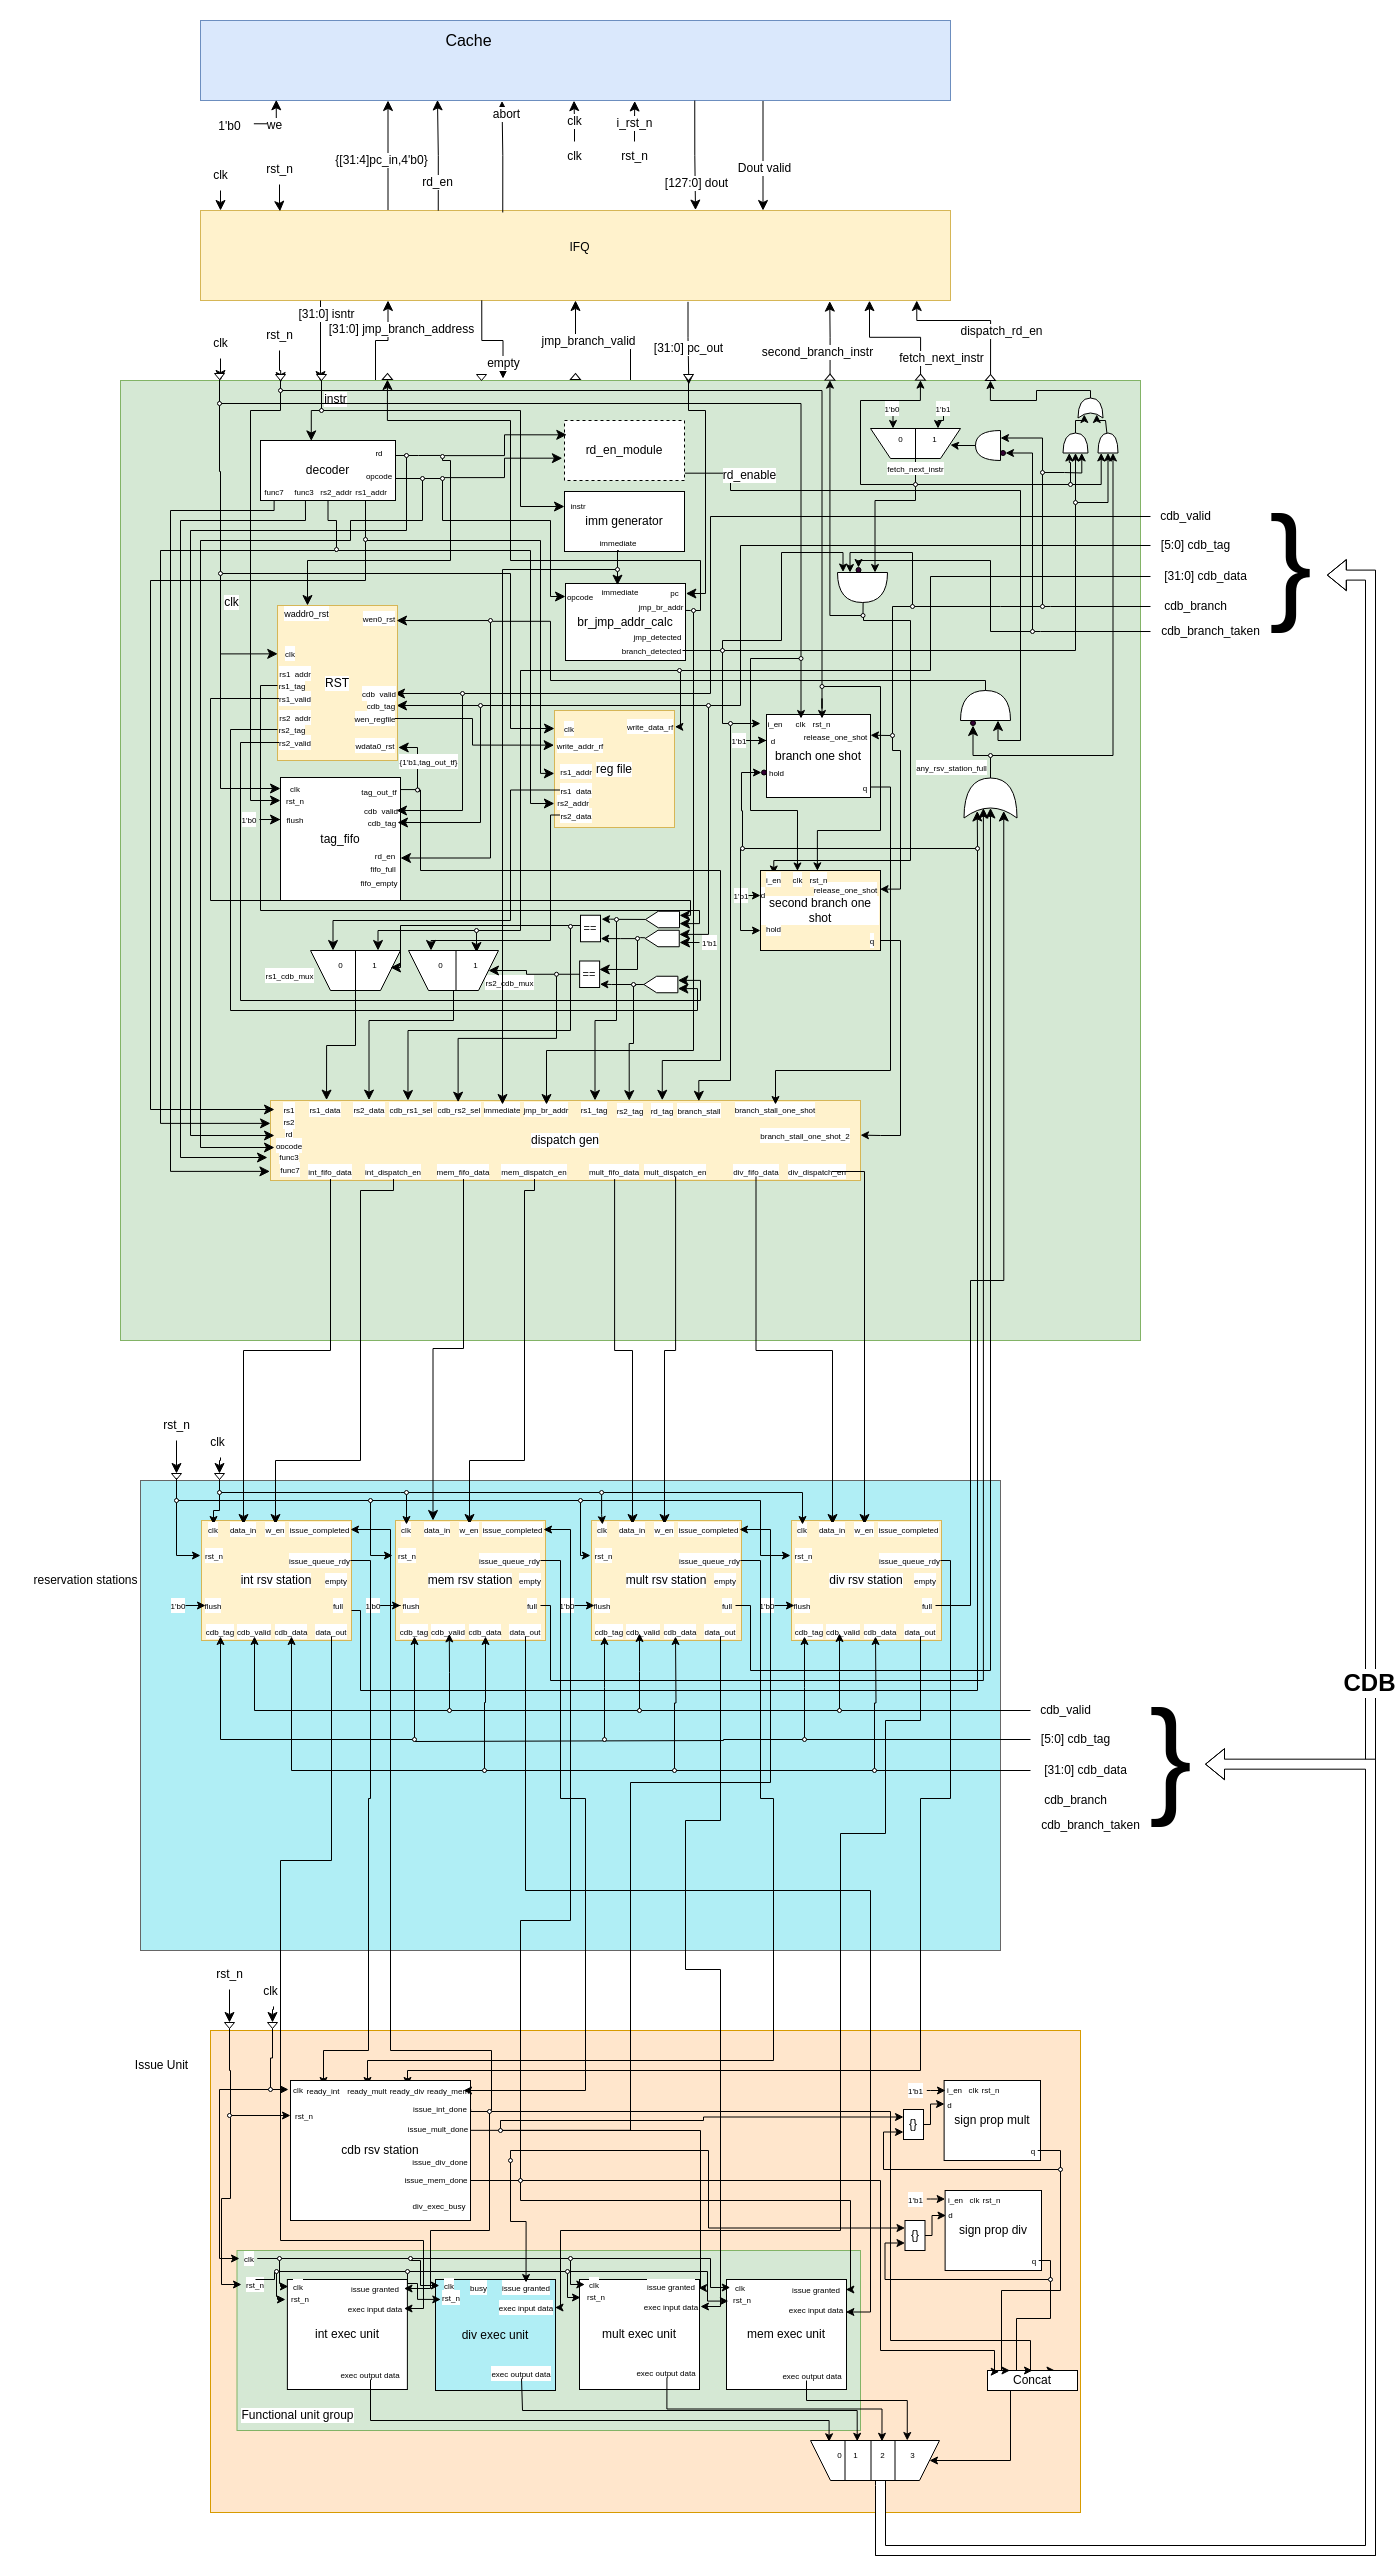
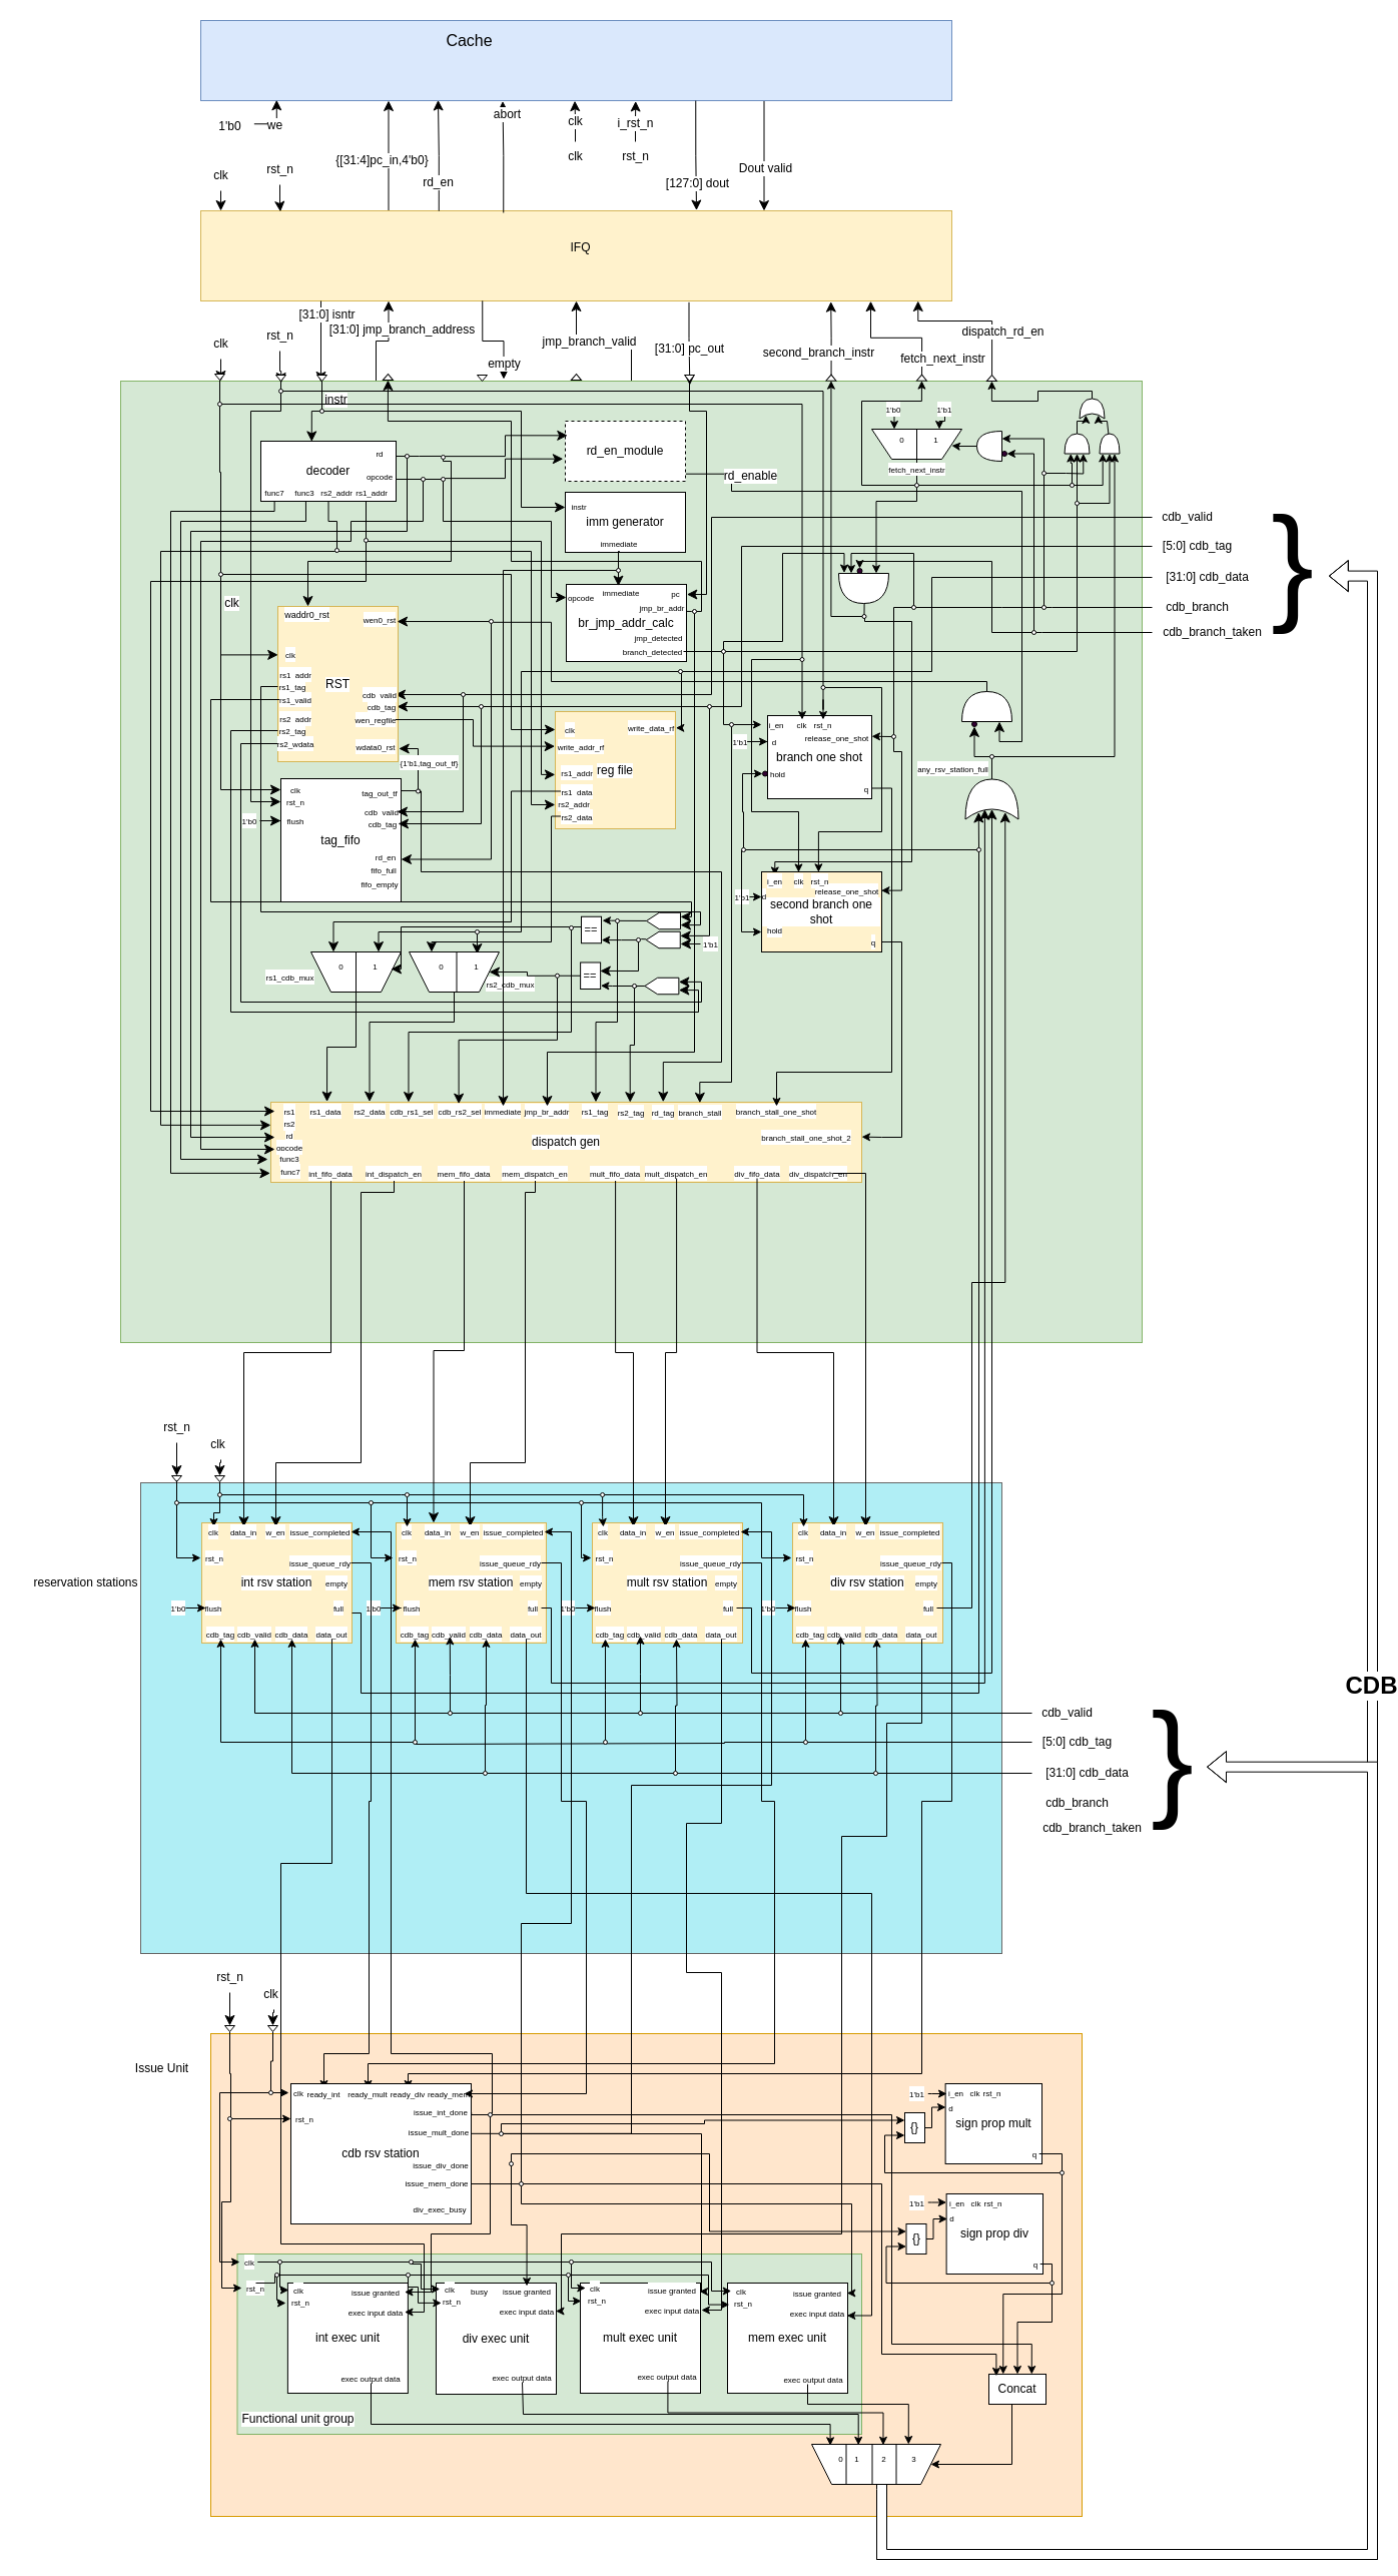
- <mxCell id="133" value="&lt;font style=&quot;font-size: 8px;&quot;&gt;rs2_valid&lt;/font&gt;" style="text;html=1;align=center;verticalAlign=middle;whiteSpace=wrap;rounded=0;fontSize=12;fontFamily=Helvetica;fontColor=default;labelBackgroundColor=default;" parent="1" vertex="1"><mxGeometry x="280" y="737" width="30" height="10" as="geometry" /></mxCell>
+ <mxCell id="133" value="&lt;font style=&quot;font-size: 8px;&quot;&gt;rs2_wdata&lt;/font&gt;" style="text;html=1;align=center;verticalAlign=middle;whiteSpace=wrap;rounded=0;fontSize=12;fontFamily=Helvetica;fontColor=default;labelBackgroundColor=default;" parent="1" vertex="1"><mxGeometry x="280" y="737" width="30" height="10" as="geometry" /></mxCell>
- <mxCell id="577" value="div exec unit" style="rounded=0;whiteSpace=wrap;html=1;fillColor=#b0eef5;" parent="576" vertex="1"><mxGeometry width="120" height="111" as="geometry" /></mxCell>
+ <mxCell id="577" value="div exec unit" style="rounded=0;whiteSpace=wrap;html=1;" parent="576" vertex="1"><mxGeometry width="120" height="111" as="geometry" /></mxCell>
- <mxCell id="625" value="Concat" style="whiteSpace=wrap;html=1;" vertex="1" parent="1"><mxGeometry x="987" y="2370" width="90" height="20" as="geometry" /></mxCell>
+ <mxCell id="625" value="Concat" style="whiteSpace=wrap;html=1;" vertex="1" parent="1"><mxGeometry x="987" y="2370" width="57" height="30" as="geometry" /></mxCell>
